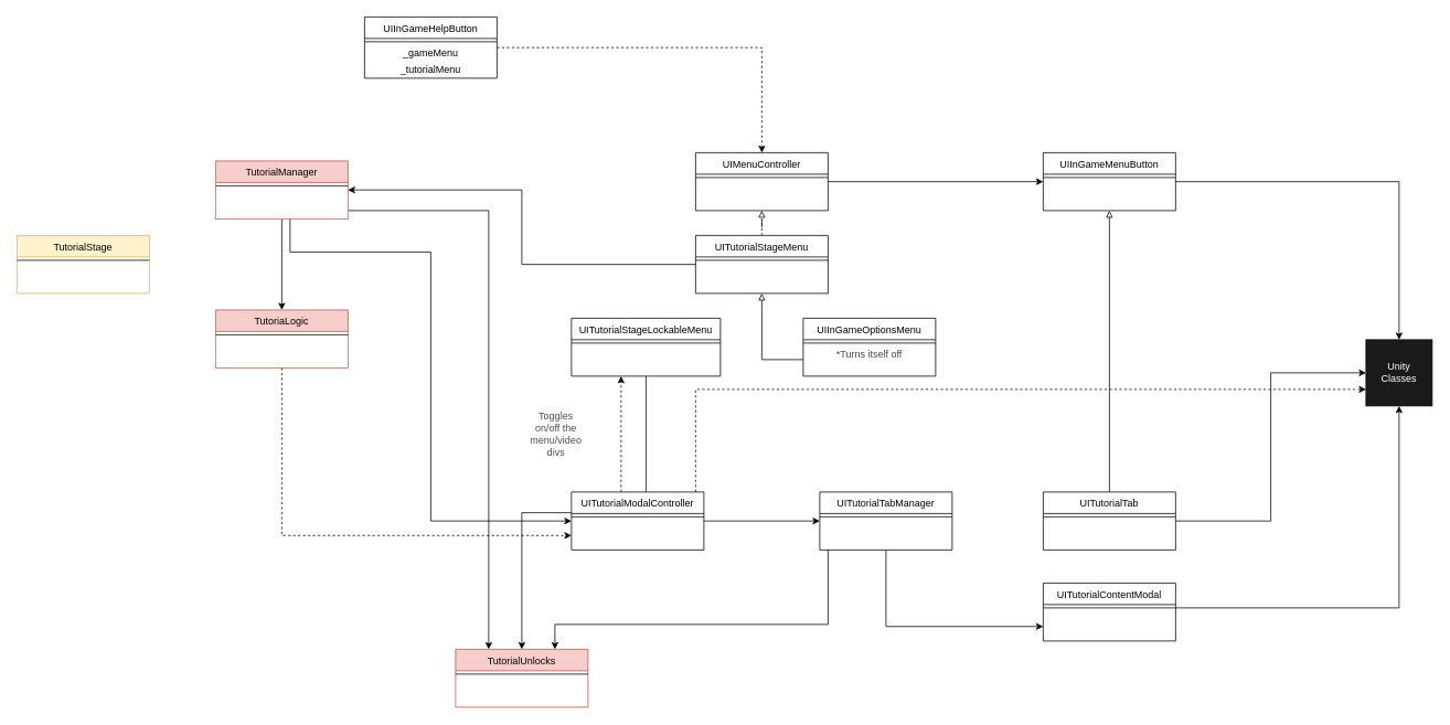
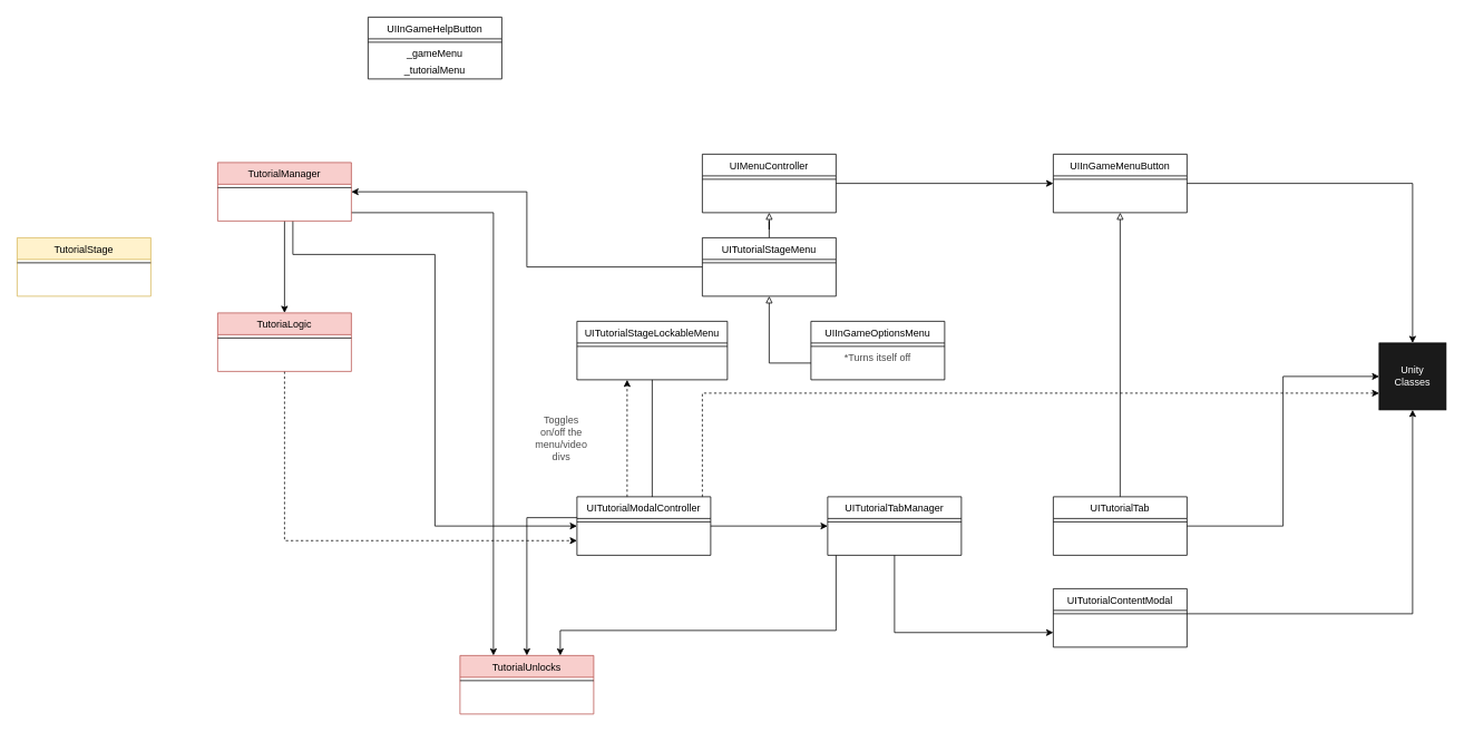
- <mxCell id="4" style="edgeStyle=orthogonalEdgeStyle;rounded=0;orthogonalLoop=1;jettySize=auto;html=1;dashed=1;" parent="1" source="5" target="10" edge="1"><mxGeometry relative="1" as="geometry" /></mxCell>
- <mxCell id="19" style="edgeStyle=orthogonalEdgeStyle;rounded=0;orthogonalLoop=1;jettySize=auto;html=1;entryX=0.5;entryY=1;entryDx=0;entryDy=0;endArrow=block;endFill=0;dashed=1;" parent="1" source="21" target="10" edge="1"><mxGeometry relative="1" as="geometry" /></mxCell>
+ <mxCell id="19" style="edgeStyle=orthogonalEdgeStyle;rounded=0;orthogonalLoop=1;jettySize=auto;html=1;entryX=0.5;entryY=1;entryDx=0;entryDy=0;endArrow=block;endFill=0;" parent="1" source="21" target="10" edge="1"><mxGeometry relative="1" as="geometry" /></mxCell>
